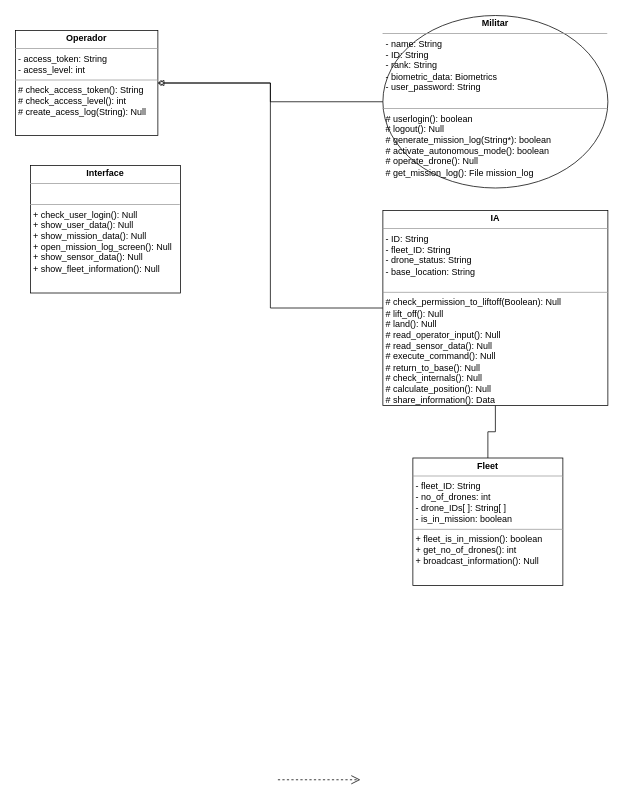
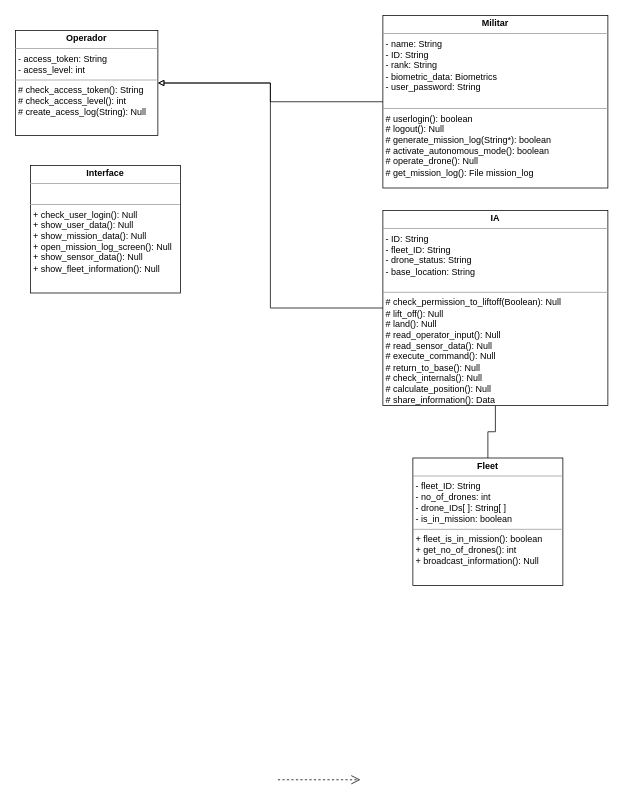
- <mxCell id="4" style="edgeStyle=orthogonalEdgeStyle;rounded=0;orthogonalLoop=1;jettySize=auto;html=1;exitX=0;exitY=0.5;exitDx=0;exitDy=0;entryX=1;entryY=0.5;entryDx=0;entryDy=0;endArrow=diamond;endFill=0;" edge="1" parent="1" source="5" target="3"><mxGeometry relative="1" as="geometry" /></mxCell>
+ <mxCell id="4" style="edgeStyle=orthogonalEdgeStyle;rounded=0;orthogonalLoop=1;jettySize=auto;html=1;exitX=0;exitY=0.5;exitDx=0;exitDy=0;entryX=1;entryY=0.5;entryDx=0;entryDy=0;endArrow=block;endFill=0;" edge="1" parent="1" source="5" target="3"><mxGeometry relative="1" as="geometry" /></mxCell>
- <mxCell id="5" value="&lt;p style=&quot;margin:0px;margin-top:4px;text-align:center;&quot;&gt;&lt;b&gt;Militar&lt;/b&gt;&lt;/p&gt;&lt;hr size=&quot;1&quot;&gt;&lt;p style=&quot;margin:0px;margin-left:4px;&quot;&gt;- name: String&lt;/p&gt;&lt;p style=&quot;margin:0px;margin-left:4px;&quot;&gt;- ID: String&lt;/p&gt;&lt;p style=&quot;margin:0px;margin-left:4px;&quot;&gt;- rank: String&lt;/p&gt;&lt;p style=&quot;margin:0px;margin-left:4px;&quot;&gt;- biometric_data: Biometrics&lt;/p&gt;&lt;p style=&quot;margin:0px;margin-left:4px;&quot;&gt;- user_password: String&lt;/p&gt;&lt;p style=&quot;margin:0px;margin-left:4px;&quot;&gt;&lt;br&gt;&lt;/p&gt;&lt;hr size=&quot;1&quot;&gt;&lt;p style=&quot;margin:0px;margin-left:4px;&quot;&gt;# userlogin(): boolean&lt;/p&gt;&lt;p style=&quot;margin:0px;margin-left:4px;&quot;&gt;# logout(): Null&lt;/p&gt;&lt;p style=&quot;margin:0px;margin-left:4px;&quot;&gt;# generate_mission_log(String*): boolean&lt;/p&gt;&lt;p style=&quot;margin:0px;margin-left:4px;&quot;&gt;# activate_autonomous_mode(): boolean&lt;/p&gt;&lt;p style=&quot;margin:0px;margin-left:4px;&quot;&gt;# operate_drone(): Null&lt;/p&gt;&lt;p style=&quot;margin:0px;margin-left:4px;&quot;&gt;# get_mission_log(): File mission_log&lt;/p&gt;&lt;p style=&quot;margin:0px;margin-left:4px;&quot;&gt;&lt;br&gt;&lt;/p&gt;" style="ellipse;verticalAlign=top;align=left;overflow=fill;fontSize=12;fontFamily=Helvetica;html=1;shadow=0;comic=0;labelBackgroundColor=none;strokeWidth=1;" vertex="1" parent="1"><mxGeometry x="510" y="20" width="300" height="230" as="geometry" /></mxCell>
+ <mxCell id="5" value="&lt;p style=&quot;margin:0px;margin-top:4px;text-align:center;&quot;&gt;&lt;b&gt;Militar&lt;/b&gt;&lt;/p&gt;&lt;hr size=&quot;1&quot;&gt;&lt;p style=&quot;margin:0px;margin-left:4px;&quot;&gt;- name: String&lt;/p&gt;&lt;p style=&quot;margin:0px;margin-left:4px;&quot;&gt;- ID: String&lt;/p&gt;&lt;p style=&quot;margin:0px;margin-left:4px;&quot;&gt;- rank: String&lt;/p&gt;&lt;p style=&quot;margin:0px;margin-left:4px;&quot;&gt;- biometric_data: Biometrics&lt;/p&gt;&lt;p style=&quot;margin:0px;margin-left:4px;&quot;&gt;- user_password: String&lt;/p&gt;&lt;p style=&quot;margin:0px;margin-left:4px;&quot;&gt;&lt;br&gt;&lt;/p&gt;&lt;hr size=&quot;1&quot;&gt;&lt;p style=&quot;margin:0px;margin-left:4px;&quot;&gt;# userlogin(): boolean&lt;/p&gt;&lt;p style=&quot;margin:0px;margin-left:4px;&quot;&gt;# logout(): Null&lt;/p&gt;&lt;p style=&quot;margin:0px;margin-left:4px;&quot;&gt;# generate_mission_log(String*): boolean&lt;/p&gt;&lt;p style=&quot;margin:0px;margin-left:4px;&quot;&gt;# activate_autonomous_mode(): boolean&lt;/p&gt;&lt;p style=&quot;margin:0px;margin-left:4px;&quot;&gt;# operate_drone(): Null&lt;/p&gt;&lt;p style=&quot;margin:0px;margin-left:4px;&quot;&gt;# get_mission_log(): File mission_log&lt;/p&gt;&lt;p style=&quot;margin:0px;margin-left:4px;&quot;&gt;&lt;br&gt;&lt;/p&gt;" style="verticalAlign=top;align=left;overflow=fill;fontSize=12;fontFamily=Helvetica;html=1;rounded=0;shadow=0;comic=0;labelBackgroundColor=none;strokeWidth=1" vertex="1" parent="1"><mxGeometry x="510" y="20" width="300" height="230" as="geometry" /></mxCell>
